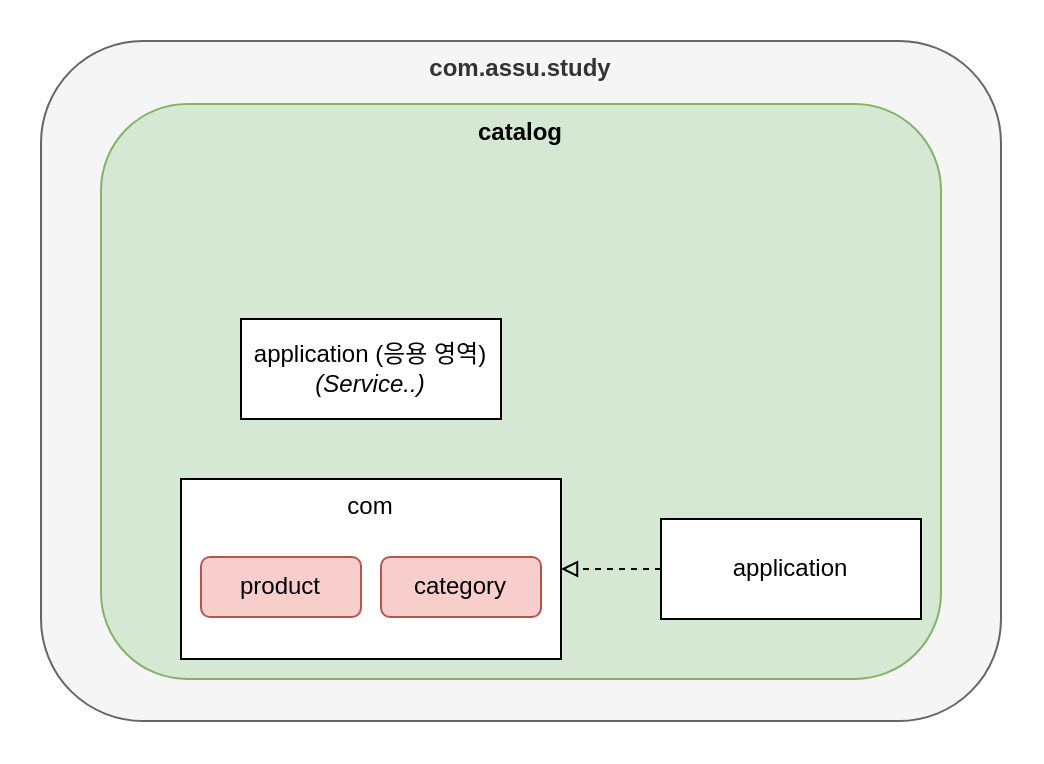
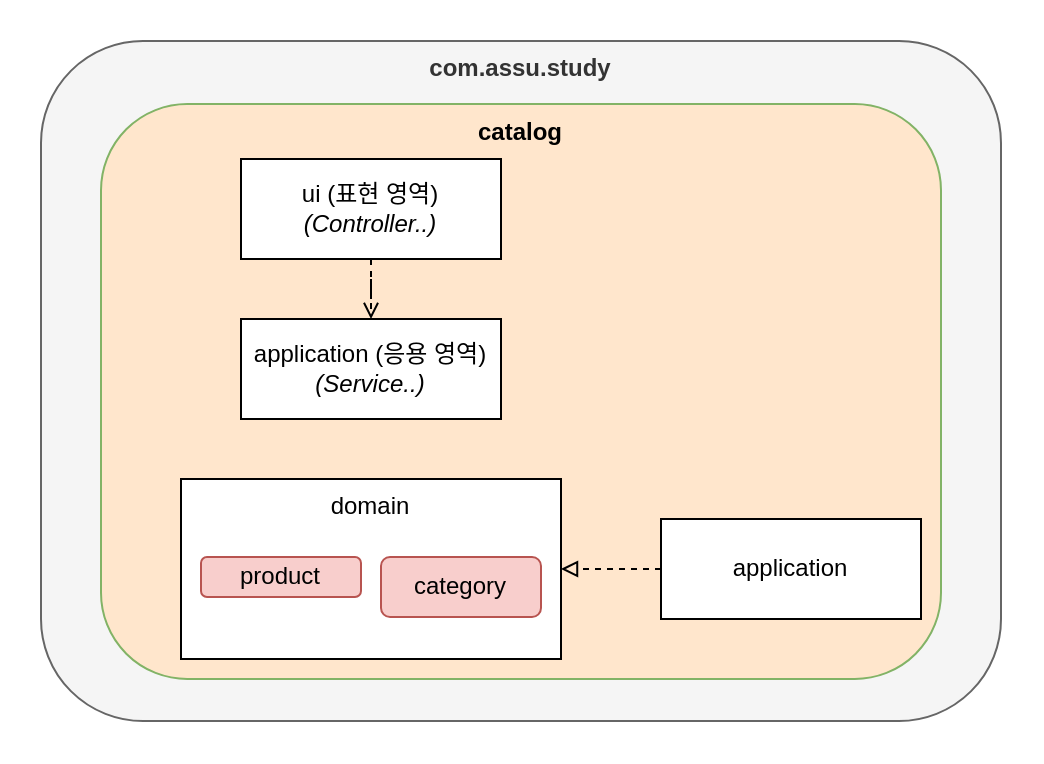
+ <mxCell id="5" value="ui (표현 영역)&lt;br&gt;&lt;i&gt;(Controller..)&lt;/i&gt;" style="rounded=0;whiteSpace=wrap;html=1;" vertex="1" parent="1"><mxGeometry x="120" y="79" width="130" height="50" as="geometry" /></mxCell>
+ <mxCell id="4" style="edgeStyle=orthogonalEdgeStyle;rounded=0;orthogonalLoop=1;jettySize=auto;html=1;entryX=0.5;entryY=0;entryDx=0;entryDy=0;dashed=1;endArrow=open;endFill=0;" edge="1" parent="1" source="5" target="6"><mxGeometry relative="1" as="geometry" /></mxCell>
- <mxCell id="3" value="catalog" style="rounded=1;whiteSpace=wrap;html=1;verticalAlign=top;fontStyle=1;fillColor=#d5e8d4;strokeColor=#82b366;" vertex="1" parent="1"><mxGeometry x="50" y="51.5" width="420" height="287.5" as="geometry" /></mxCell>
+ <mxCell id="3" value="catalog" style="rounded=1;whiteSpace=wrap;html=1;verticalAlign=top;fontStyle=1;fillColor=#ffe6cc;strokeColor=#82b366;" vertex="1" parent="1"><mxGeometry x="50" y="51.5" width="420" height="287.5" as="geometry" /></mxCell>
- <mxCell id="7" value="com" style="rounded=0;whiteSpace=wrap;html=1;verticalAlign=top;" vertex="1" parent="1"><mxGeometry x="90" y="239" width="190" height="90" as="geometry" /></mxCell>
+ <mxCell id="7" value="domain" style="rounded=0;whiteSpace=wrap;html=1;verticalAlign=top;" vertex="1" parent="1"><mxGeometry x="90" y="239" width="190" height="90" as="geometry" /></mxCell>
- <mxCell id="10" value="product" style="rounded=1;whiteSpace=wrap;html=1;fillColor=#f8cecc;strokeColor=#b85450;" vertex="1" parent="1"><mxGeometry x="100" y="278" width="80" height="30" as="geometry" /></mxCell>
+ <mxCell id="10" value="product" style="rounded=1;whiteSpace=wrap;html=1;fillColor=#f8cecc;strokeColor=#b85450;" vertex="1" parent="1"><mxGeometry x="100" y="278" width="80" height="20" as="geometry" /></mxCell>
